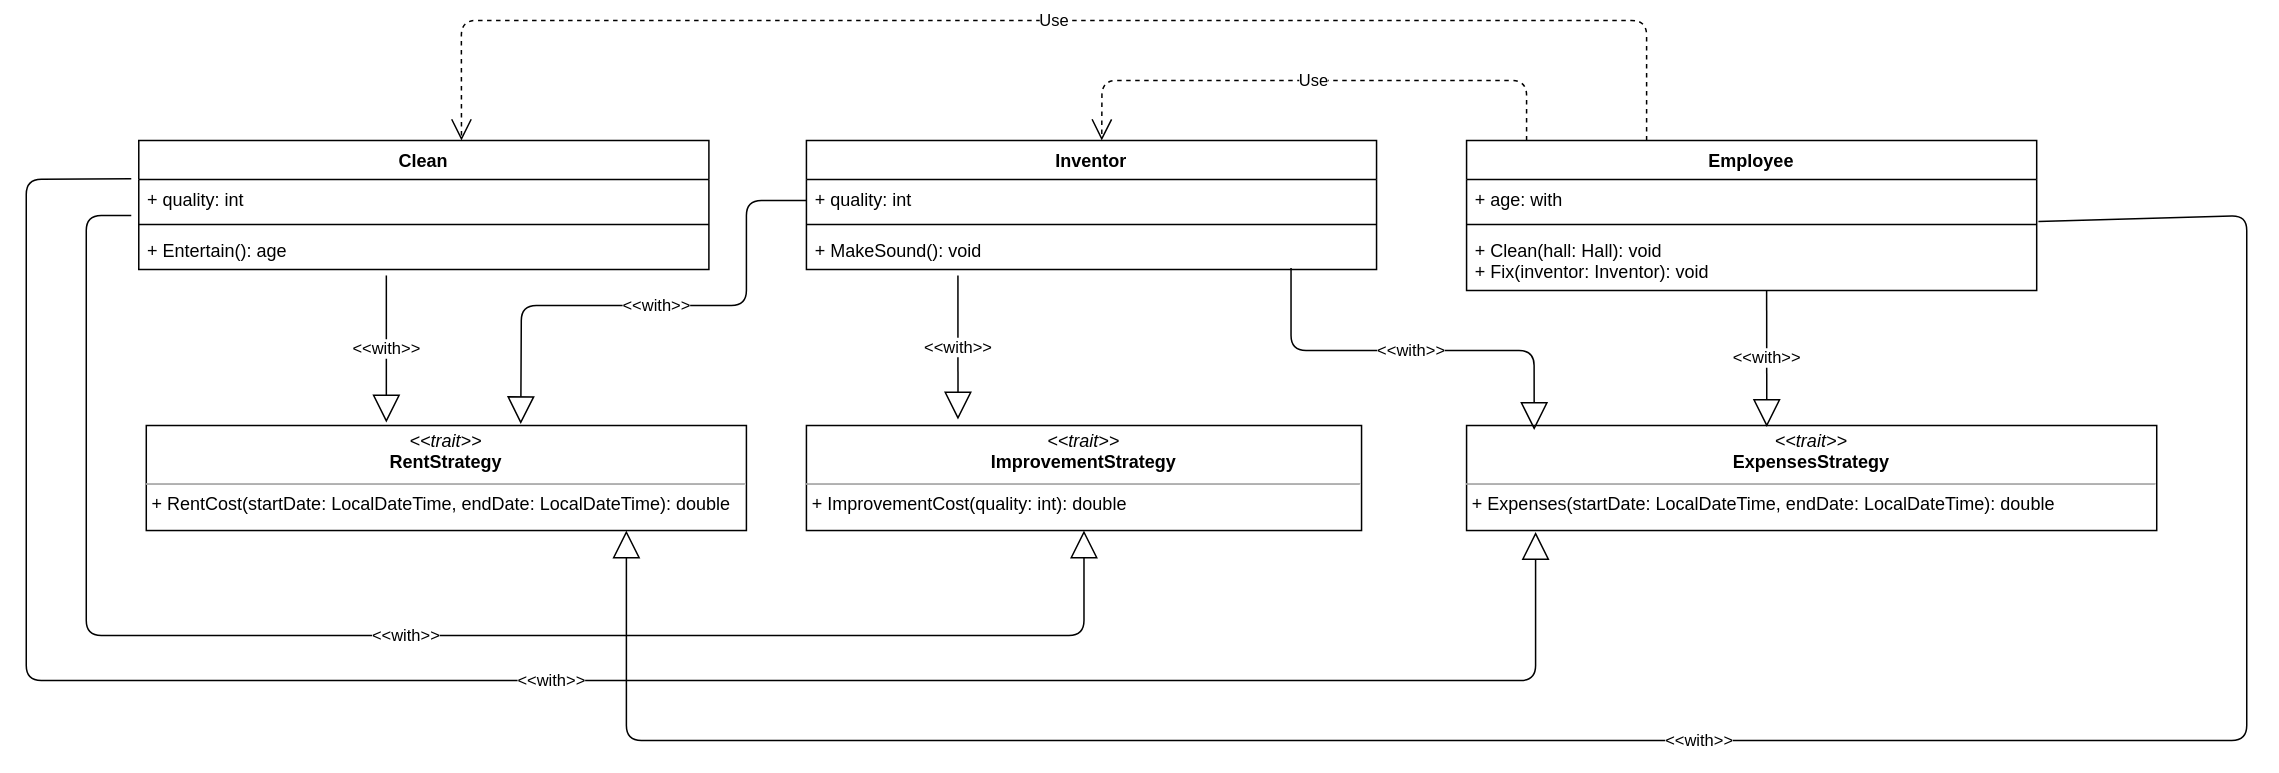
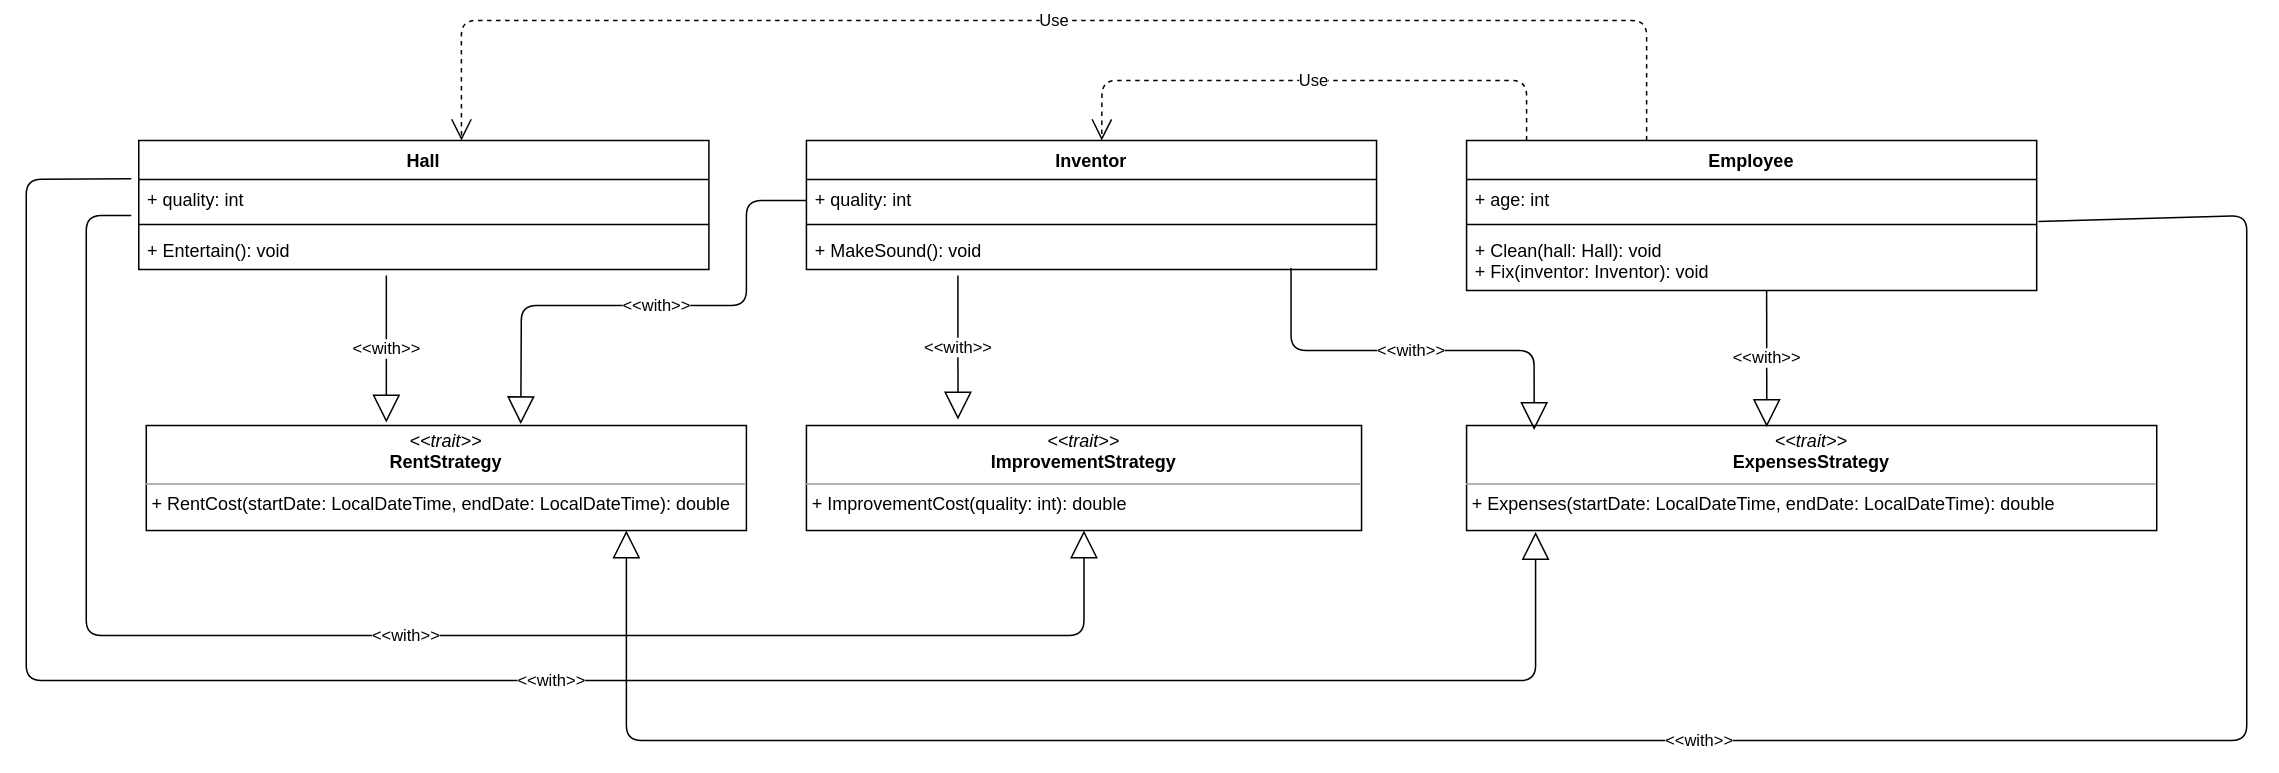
- <mxCell id="14" value="Clean" style="swimlane;fontStyle=1;align=center;verticalAlign=top;childLayout=stackLayout;horizontal=1;startSize=26;horizontalStack=0;resizeParent=1;resizeParentMax=0;resizeLast=0;collapsible=1;marginBottom=0;" vertex="1" parent="1"><mxGeometry x="20" y="20" width="380" height="86" as="geometry" /></mxCell>
+ <mxCell id="14" value="Hall" style="swimlane;fontStyle=1;align=center;verticalAlign=top;childLayout=stackLayout;horizontal=1;startSize=26;horizontalStack=0;resizeParent=1;resizeParentMax=0;resizeLast=0;collapsible=1;marginBottom=0;" vertex="1" parent="1"><mxGeometry x="20" y="20" width="380" height="86" as="geometry" /></mxCell>
- <mxCell id="11" value="+ age: with" style="text;strokeColor=none;fillColor=none;align=left;verticalAlign=top;spacingLeft=4;spacingRight=4;overflow=hidden;rotatable=0;points=[[0,0.5],[1,0.5]];portConstraint=eastwest;" vertex="1" parent="8"><mxGeometry y="26" width="380" height="26" as="geometry" /></mxCell>
+ <mxCell id="11" value="+ age: int" style="text;strokeColor=none;fillColor=none;align=left;verticalAlign=top;spacingLeft=4;spacingRight=4;overflow=hidden;rotatable=0;points=[[0,0.5],[1,0.5]];portConstraint=eastwest;" vertex="1" parent="8"><mxGeometry y="26" width="380" height="26" as="geometry" /></mxCell>
- <mxCell id="19" value="+ Entertain(): age" style="text;strokeColor=none;fillColor=none;align=left;verticalAlign=top;spacingLeft=4;spacingRight=4;overflow=hidden;rotatable=0;points=[[0,0.5],[1,0.5]];portConstraint=eastwest;" vertex="1" parent="14"><mxGeometry y="60" width="380" height="26" as="geometry" /></mxCell>
+ <mxCell id="19" value="+ Entertain(): void" style="text;strokeColor=none;fillColor=none;align=left;verticalAlign=top;spacingLeft=4;spacingRight=4;overflow=hidden;rotatable=0;points=[[0,0.5],[1,0.5]];portConstraint=eastwest;" vertex="1" parent="14"><mxGeometry y="60" width="380" height="26" as="geometry" /></mxCell>
